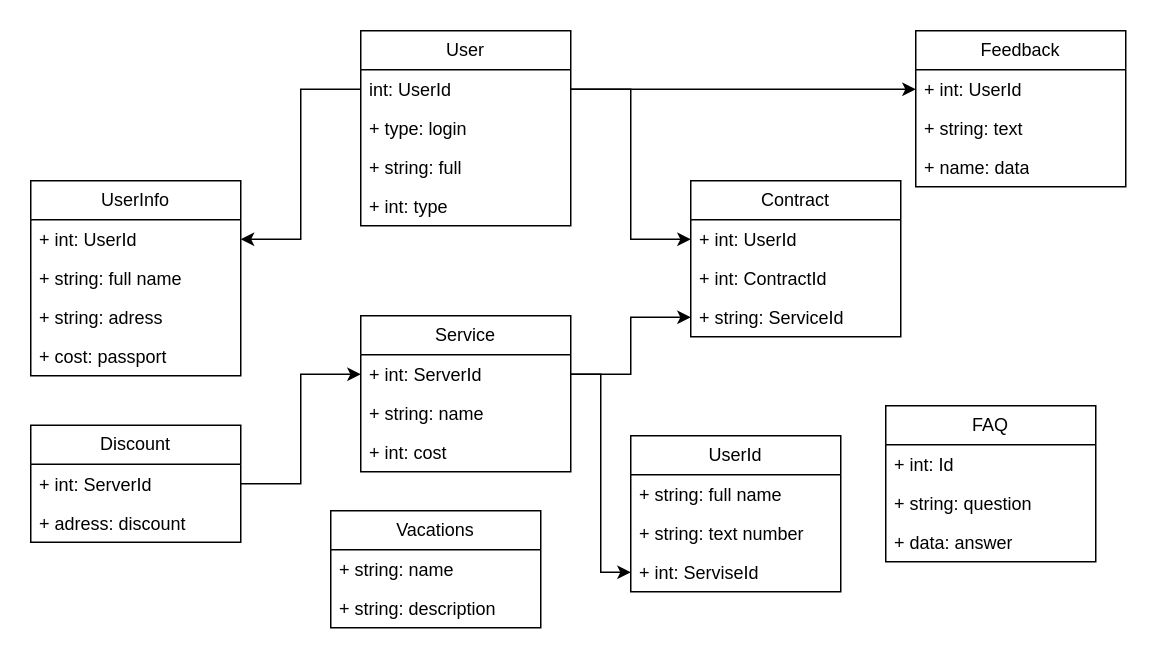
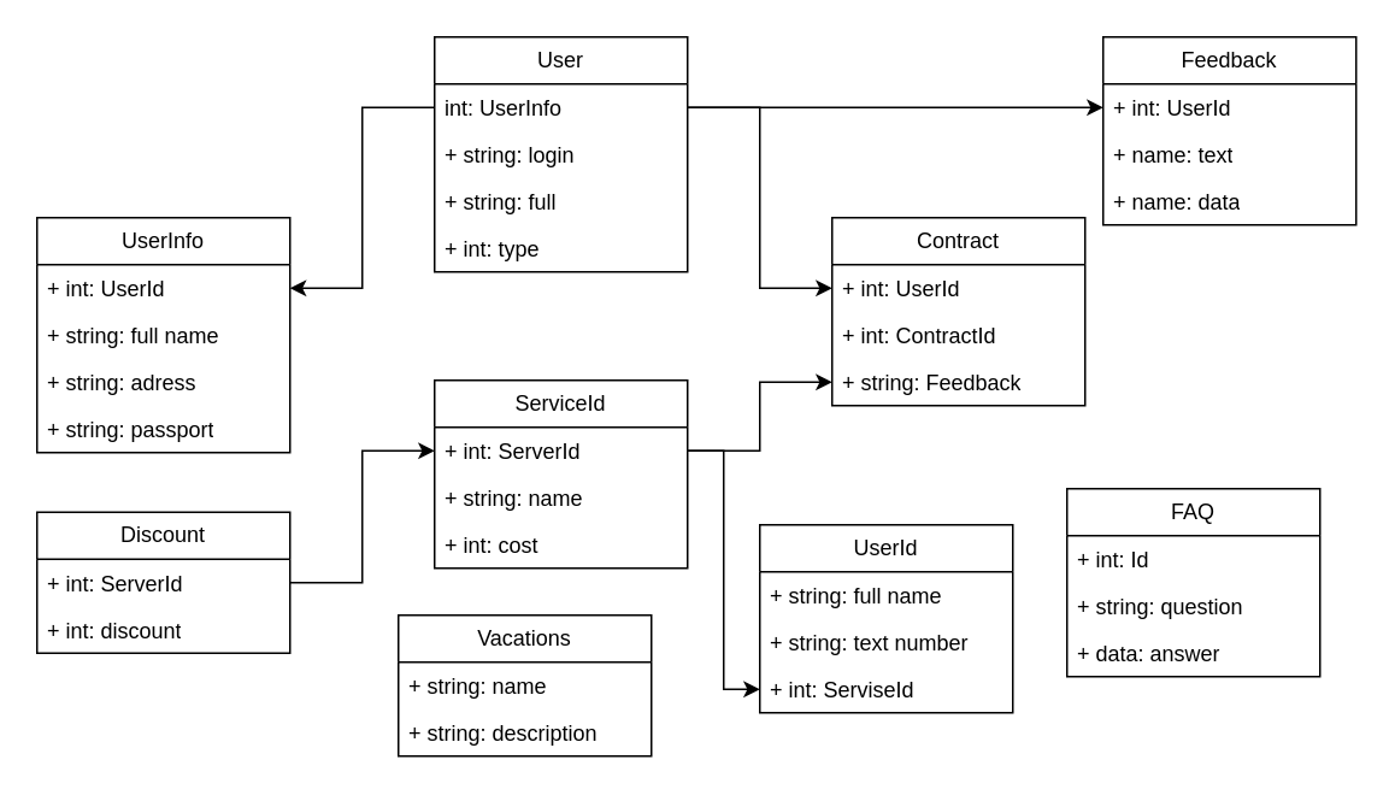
- <mxCell id="8" value="int: UserId" style="text;strokeColor=none;fillColor=none;align=left;verticalAlign=top;spacingLeft=4;spacingRight=4;overflow=hidden;rotatable=0;points=[[0,0.5],[1,0.5]];portConstraint=eastwest;whiteSpace=wrap;html=1;" parent="7" vertex="1"><mxGeometry y="26" width="140" height="26" as="geometry" /></mxCell>
+ <mxCell id="8" value="int: UserInfo" style="text;strokeColor=none;fillColor=none;align=left;verticalAlign=top;spacingLeft=4;spacingRight=4;overflow=hidden;rotatable=0;points=[[0,0.5],[1,0.5]];portConstraint=eastwest;whiteSpace=wrap;html=1;" parent="7" vertex="1"><mxGeometry y="26" width="140" height="26" as="geometry" /></mxCell>
- <mxCell id="9" value="+ type: login" style="text;strokeColor=none;fillColor=none;align=left;verticalAlign=top;spacingLeft=4;spacingRight=4;overflow=hidden;rotatable=0;points=[[0,0.5],[1,0.5]];portConstraint=eastwest;whiteSpace=wrap;html=1;" parent="7" vertex="1"><mxGeometry y="52" width="140" height="26" as="geometry" /></mxCell>
+ <mxCell id="9" value="+ string: login" style="text;strokeColor=none;fillColor=none;align=left;verticalAlign=top;spacingLeft=4;spacingRight=4;overflow=hidden;rotatable=0;points=[[0,0.5],[1,0.5]];portConstraint=eastwest;whiteSpace=wrap;html=1;" parent="7" vertex="1"><mxGeometry y="52" width="140" height="26" as="geometry" /></mxCell>
- <mxCell id="38" value="+ string: text" style="text;strokeColor=none;fillColor=none;align=left;verticalAlign=top;spacingLeft=4;spacingRight=4;overflow=hidden;rotatable=0;points=[[0,0.5],[1,0.5]];portConstraint=eastwest;whiteSpace=wrap;html=1;" parent="36" vertex="1"><mxGeometry y="52" width="140" height="26" as="geometry" /></mxCell>
+ <mxCell id="38" value="+ name: text" style="text;strokeColor=none;fillColor=none;align=left;verticalAlign=top;spacingLeft=4;spacingRight=4;overflow=hidden;rotatable=0;points=[[0,0.5],[1,0.5]];portConstraint=eastwest;whiteSpace=wrap;html=1;" parent="36" vertex="1"><mxGeometry y="52" width="140" height="26" as="geometry" /></mxCell>
- <mxCell id="16" value="+ string: ServiceId" style="text;strokeColor=none;fillColor=none;align=left;verticalAlign=top;spacingLeft=4;spacingRight=4;overflow=hidden;rotatable=0;points=[[0,0.5],[1,0.5]];portConstraint=eastwest;whiteSpace=wrap;html=1;" parent="13" vertex="1"><mxGeometry y="78" width="140" height="26" as="geometry" /></mxCell>
+ <mxCell id="16" value="+ string: Feedback" style="text;strokeColor=none;fillColor=none;align=left;verticalAlign=top;spacingLeft=4;spacingRight=4;overflow=hidden;rotatable=0;points=[[0,0.5],[1,0.5]];portConstraint=eastwest;whiteSpace=wrap;html=1;" parent="13" vertex="1"><mxGeometry y="78" width="140" height="26" as="geometry" /></mxCell>
- <mxCell id="21" value="Service" style="swimlane;fontStyle=0;childLayout=stackLayout;horizontal=1;startSize=26;fillColor=none;horizontalStack=0;resizeParent=1;resizeParentMax=0;resizeLast=0;collapsible=1;marginBottom=0;whiteSpace=wrap;html=1;" parent="1" vertex="1"><mxGeometry x="240" y="210" width="140" height="104" as="geometry" /></mxCell>
+ <mxCell id="21" value="ServiceId" style="swimlane;fontStyle=0;childLayout=stackLayout;horizontal=1;startSize=26;fillColor=none;horizontalStack=0;resizeParent=1;resizeParentMax=0;resizeLast=0;collapsible=1;marginBottom=0;whiteSpace=wrap;html=1;" parent="1" vertex="1"><mxGeometry x="240" y="210" width="140" height="104" as="geometry" /></mxCell>
- <mxCell id="6" value="+ cost: passport" style="text;strokeColor=none;fillColor=none;align=left;verticalAlign=top;spacingLeft=4;spacingRight=4;overflow=hidden;rotatable=0;points=[[0,0.5],[1,0.5]];portConstraint=eastwest;whiteSpace=wrap;html=1;" parent="2" vertex="1"><mxGeometry y="104" width="140" height="26" as="geometry" /></mxCell>
+ <mxCell id="6" value="+ string: passport" style="text;strokeColor=none;fillColor=none;align=left;verticalAlign=top;spacingLeft=4;spacingRight=4;overflow=hidden;rotatable=0;points=[[0,0.5],[1,0.5]];portConstraint=eastwest;whiteSpace=wrap;html=1;" parent="2" vertex="1"><mxGeometry y="104" width="140" height="26" as="geometry" /></mxCell>
- <mxCell id="20" value="+ adress: discount" style="text;strokeColor=none;fillColor=none;align=left;verticalAlign=top;spacingLeft=4;spacingRight=4;overflow=hidden;rotatable=0;points=[[0,0.5],[1,0.5]];portConstraint=eastwest;whiteSpace=wrap;html=1;" parent="18" vertex="1"><mxGeometry y="52" width="140" height="26" as="geometry" /></mxCell>
+ <mxCell id="20" value="+ int: discount" style="text;strokeColor=none;fillColor=none;align=left;verticalAlign=top;spacingLeft=4;spacingRight=4;overflow=hidden;rotatable=0;points=[[0,0.5],[1,0.5]];portConstraint=eastwest;whiteSpace=wrap;html=1;" parent="18" vertex="1"><mxGeometry y="52" width="140" height="26" as="geometry" /></mxCell>
